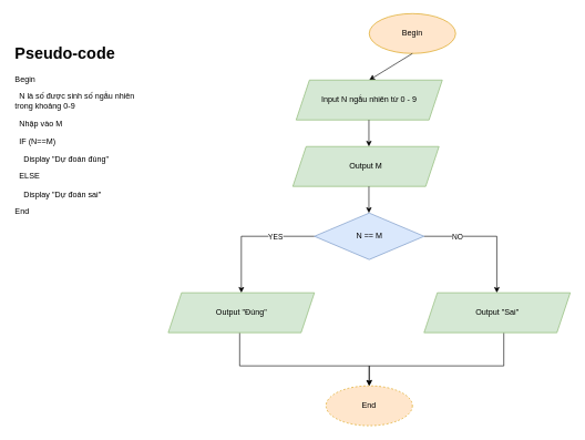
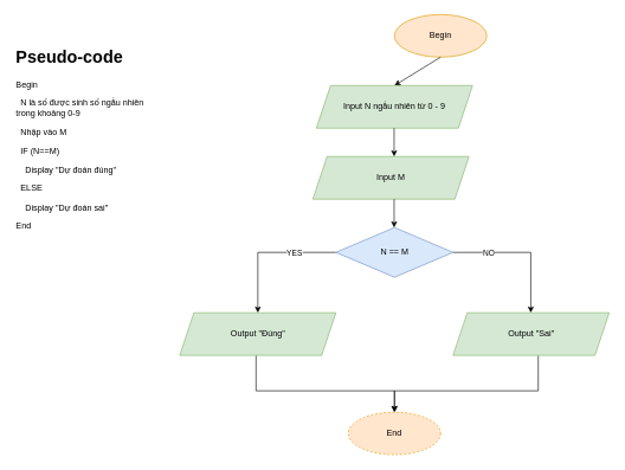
- <mxCell id="6" value="Output M" style="shape=parallelogram;perimeter=parallelogramPerimeter;whiteSpace=wrap;html=1;fixedSize=1;fillColor=#d5e8d4;strokeColor=#82b366;" vertex="1" parent="1"><mxGeometry x="440" y="220" width="220" height="60" as="geometry" /></mxCell>
+ <mxCell id="6" value="Input M" style="shape=parallelogram;perimeter=parallelogramPerimeter;whiteSpace=wrap;html=1;fixedSize=1;fillColor=#d5e8d4;strokeColor=#82b366;" vertex="1" parent="1"><mxGeometry x="440" y="220" width="220" height="60" as="geometry" /></mxCell>
